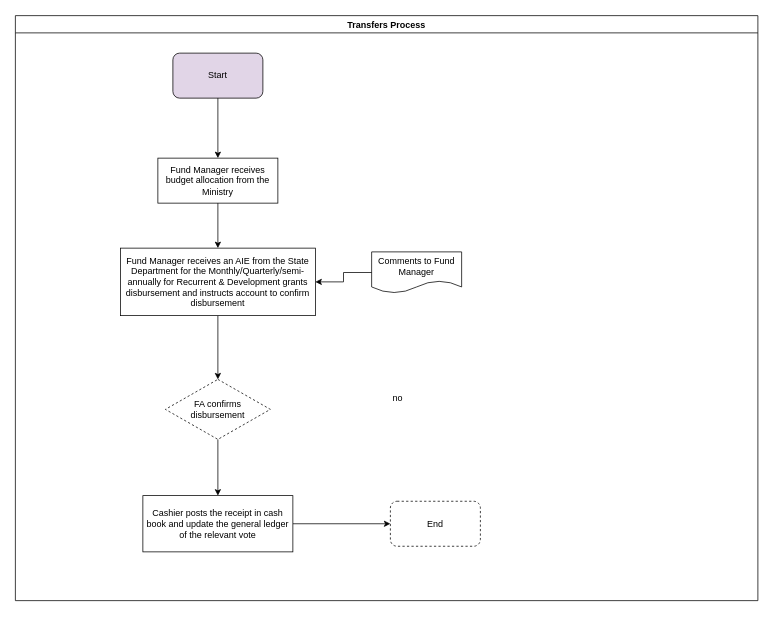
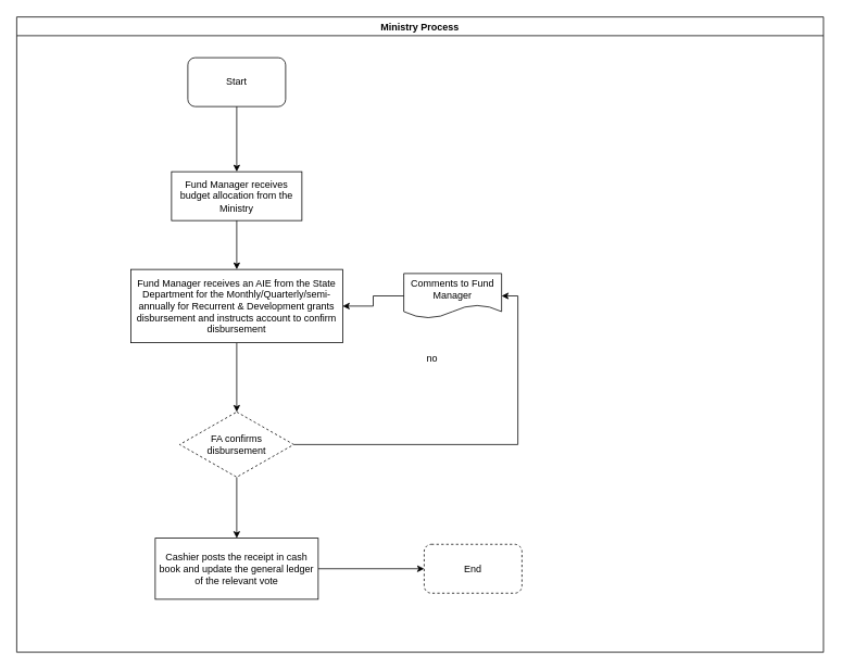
- <mxCell id="2" value="Transfers Process" style="swimlane;startSize=23;" vertex="1" parent="1"><mxGeometry x="20" y="20" width="990" height="780" as="geometry" /></mxCell>
+ <mxCell id="2" value="Ministry Process" style="swimlane;startSize=23;" vertex="1" parent="1"><mxGeometry x="20" y="20" width="990" height="780" as="geometry" /></mxCell>
- <mxCell id="3" value="Start" style="rounded=1;whiteSpace=wrap;html=1;fillColor=#e1d5e7;" vertex="1" parent="2"><mxGeometry x="210" y="50" width="120" height="60" as="geometry" /></mxCell>
+ <mxCell id="3" value="Start" style="rounded=1;whiteSpace=wrap;html=1;" vertex="1" parent="2"><mxGeometry x="210" y="50" width="120" height="60" as="geometry" /></mxCell>
- <mxCell id="17" value="no" style="text;html=1;strokeColor=none;fillColor=none;align=center;verticalAlign=middle;whiteSpace=wrap;rounded=0;" vertex="1" parent="1"><mxGeometry x="510" y="520" width="40" height="20" as="geometry" /></mxCell>
+ <mxCell id="17" value="no" style="text;html=1;strokeColor=none;fillColor=none;align=center;verticalAlign=middle;whiteSpace=wrap;rounded=0;" vertex="1" parent="1"><mxGeometry x="510" y="430" width="40" height="20" as="geometry" /></mxCell>
+ <mxCell id="12" value="" style="edgeStyle=orthogonalEdgeStyle;rounded=0;orthogonalLoop=1;jettySize=auto;html=1;entryX=1;entryY=0.5;entryDx=0;entryDy=0;" edge="1" parent="1" source="13" target="6"><mxGeometry relative="1" as="geometry"><mxPoint x="552" y="410" as="targetPoint" /></mxGeometry></mxCell>
